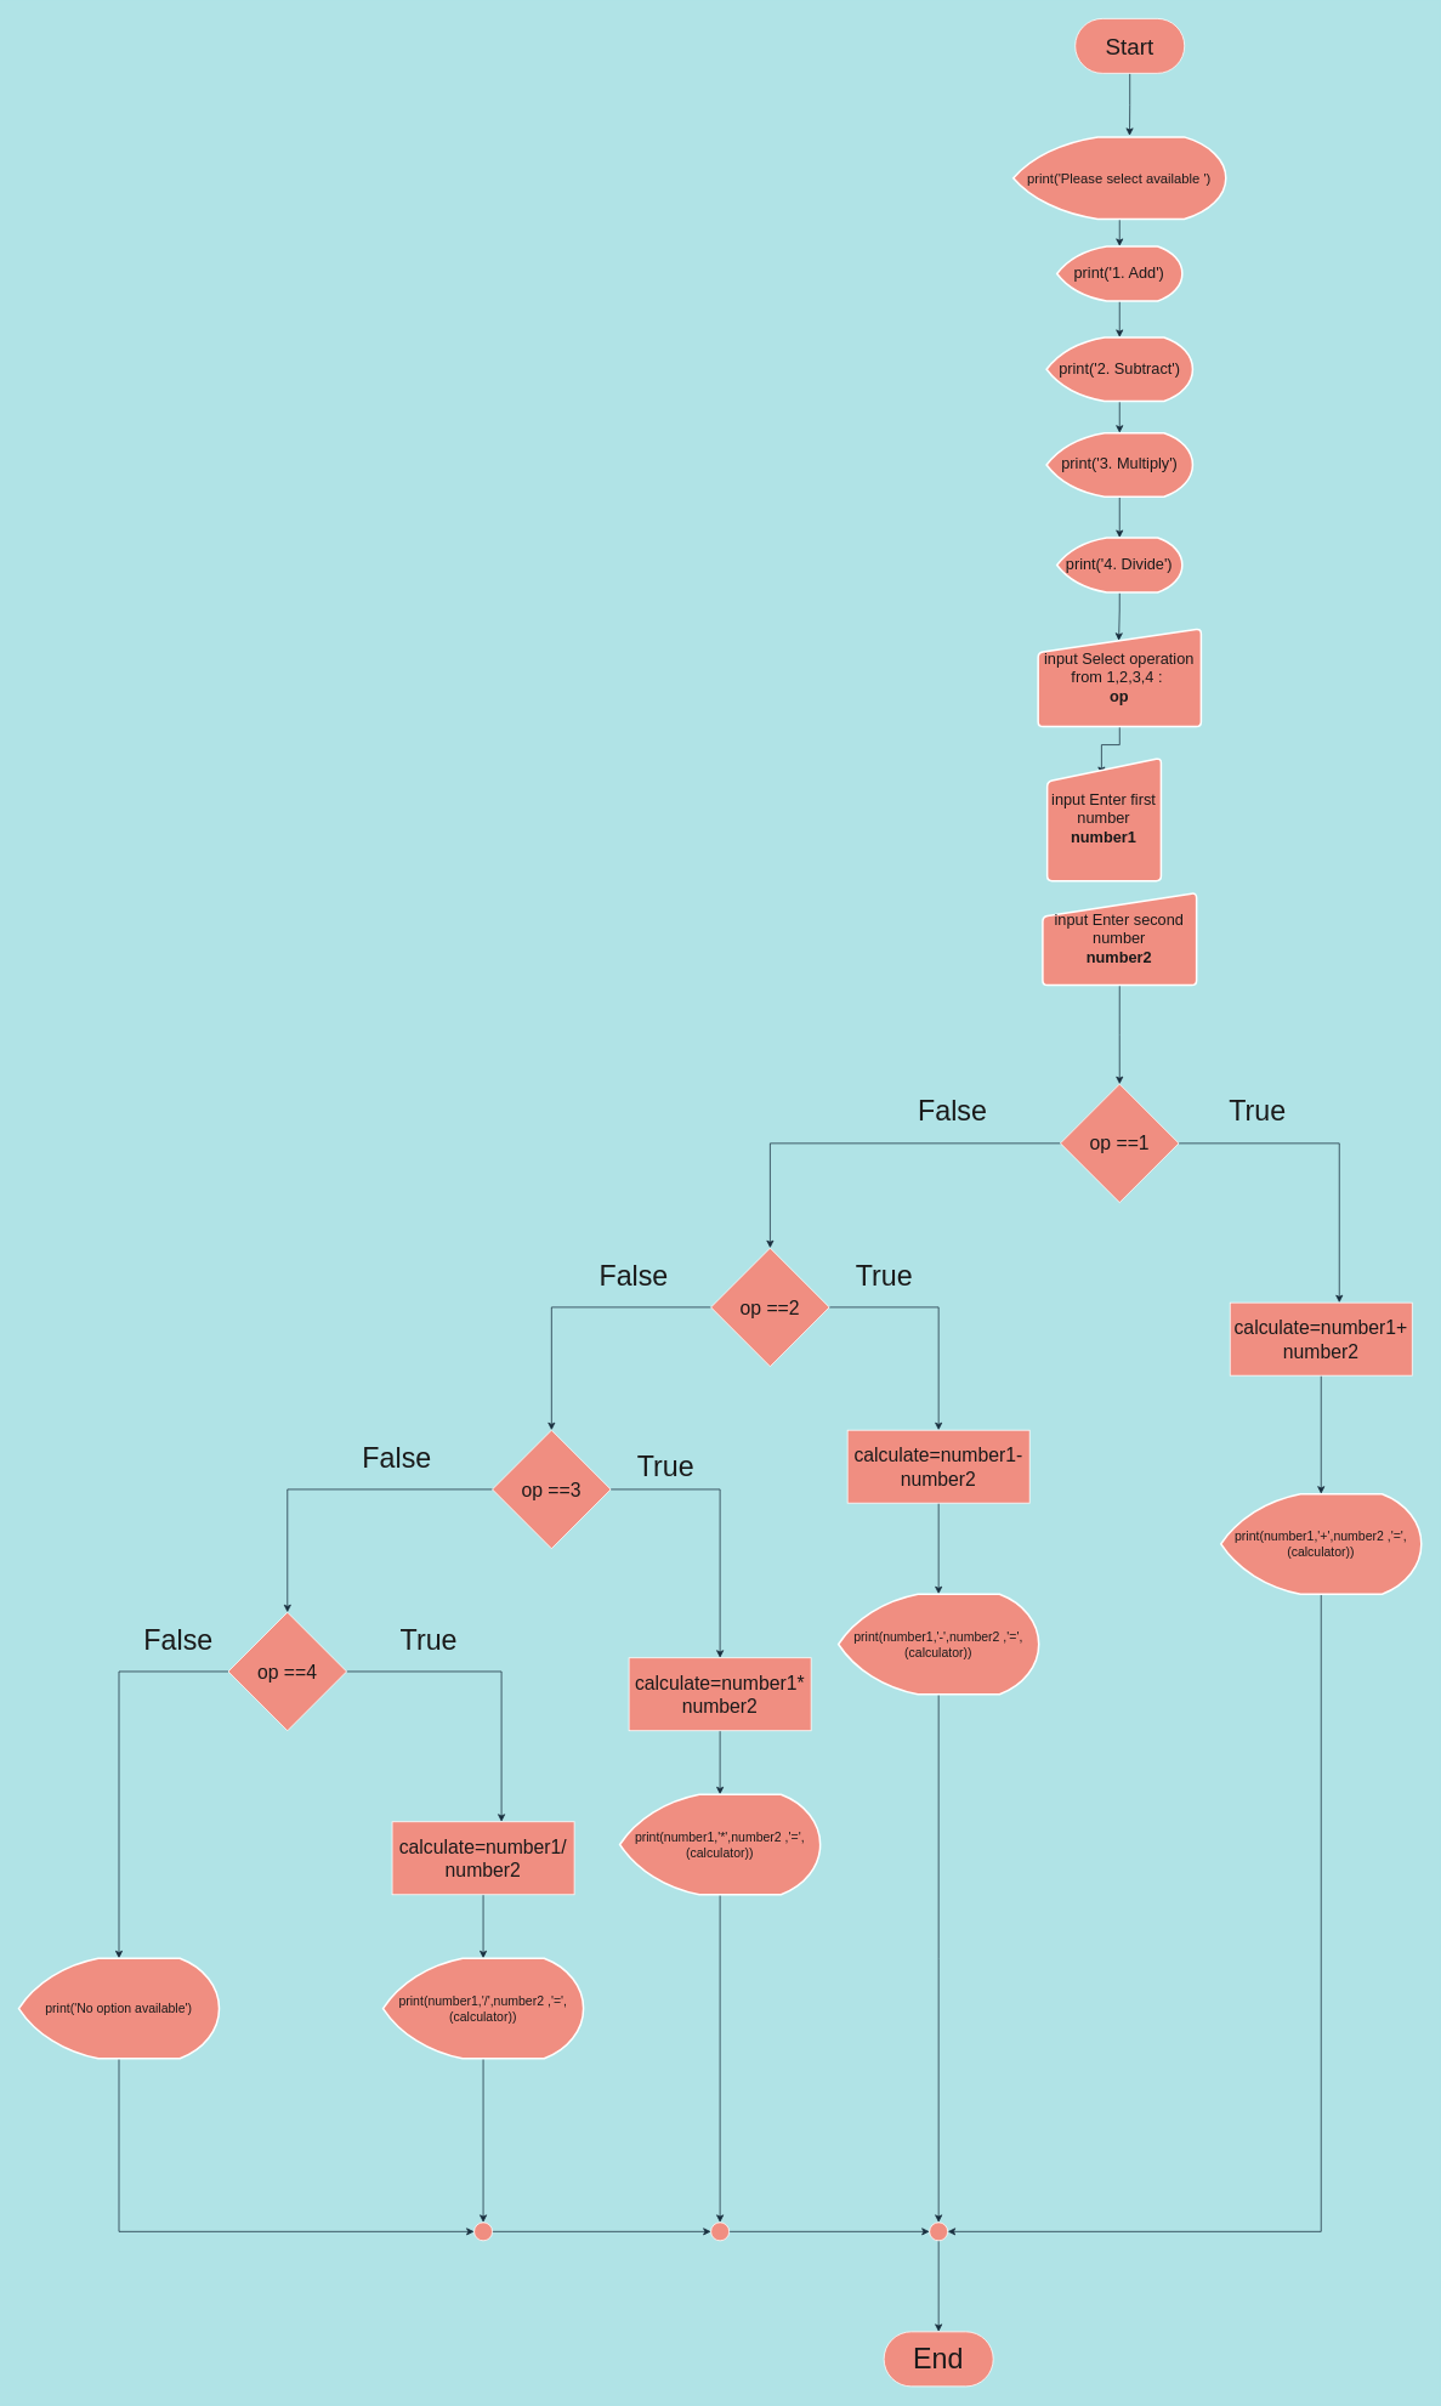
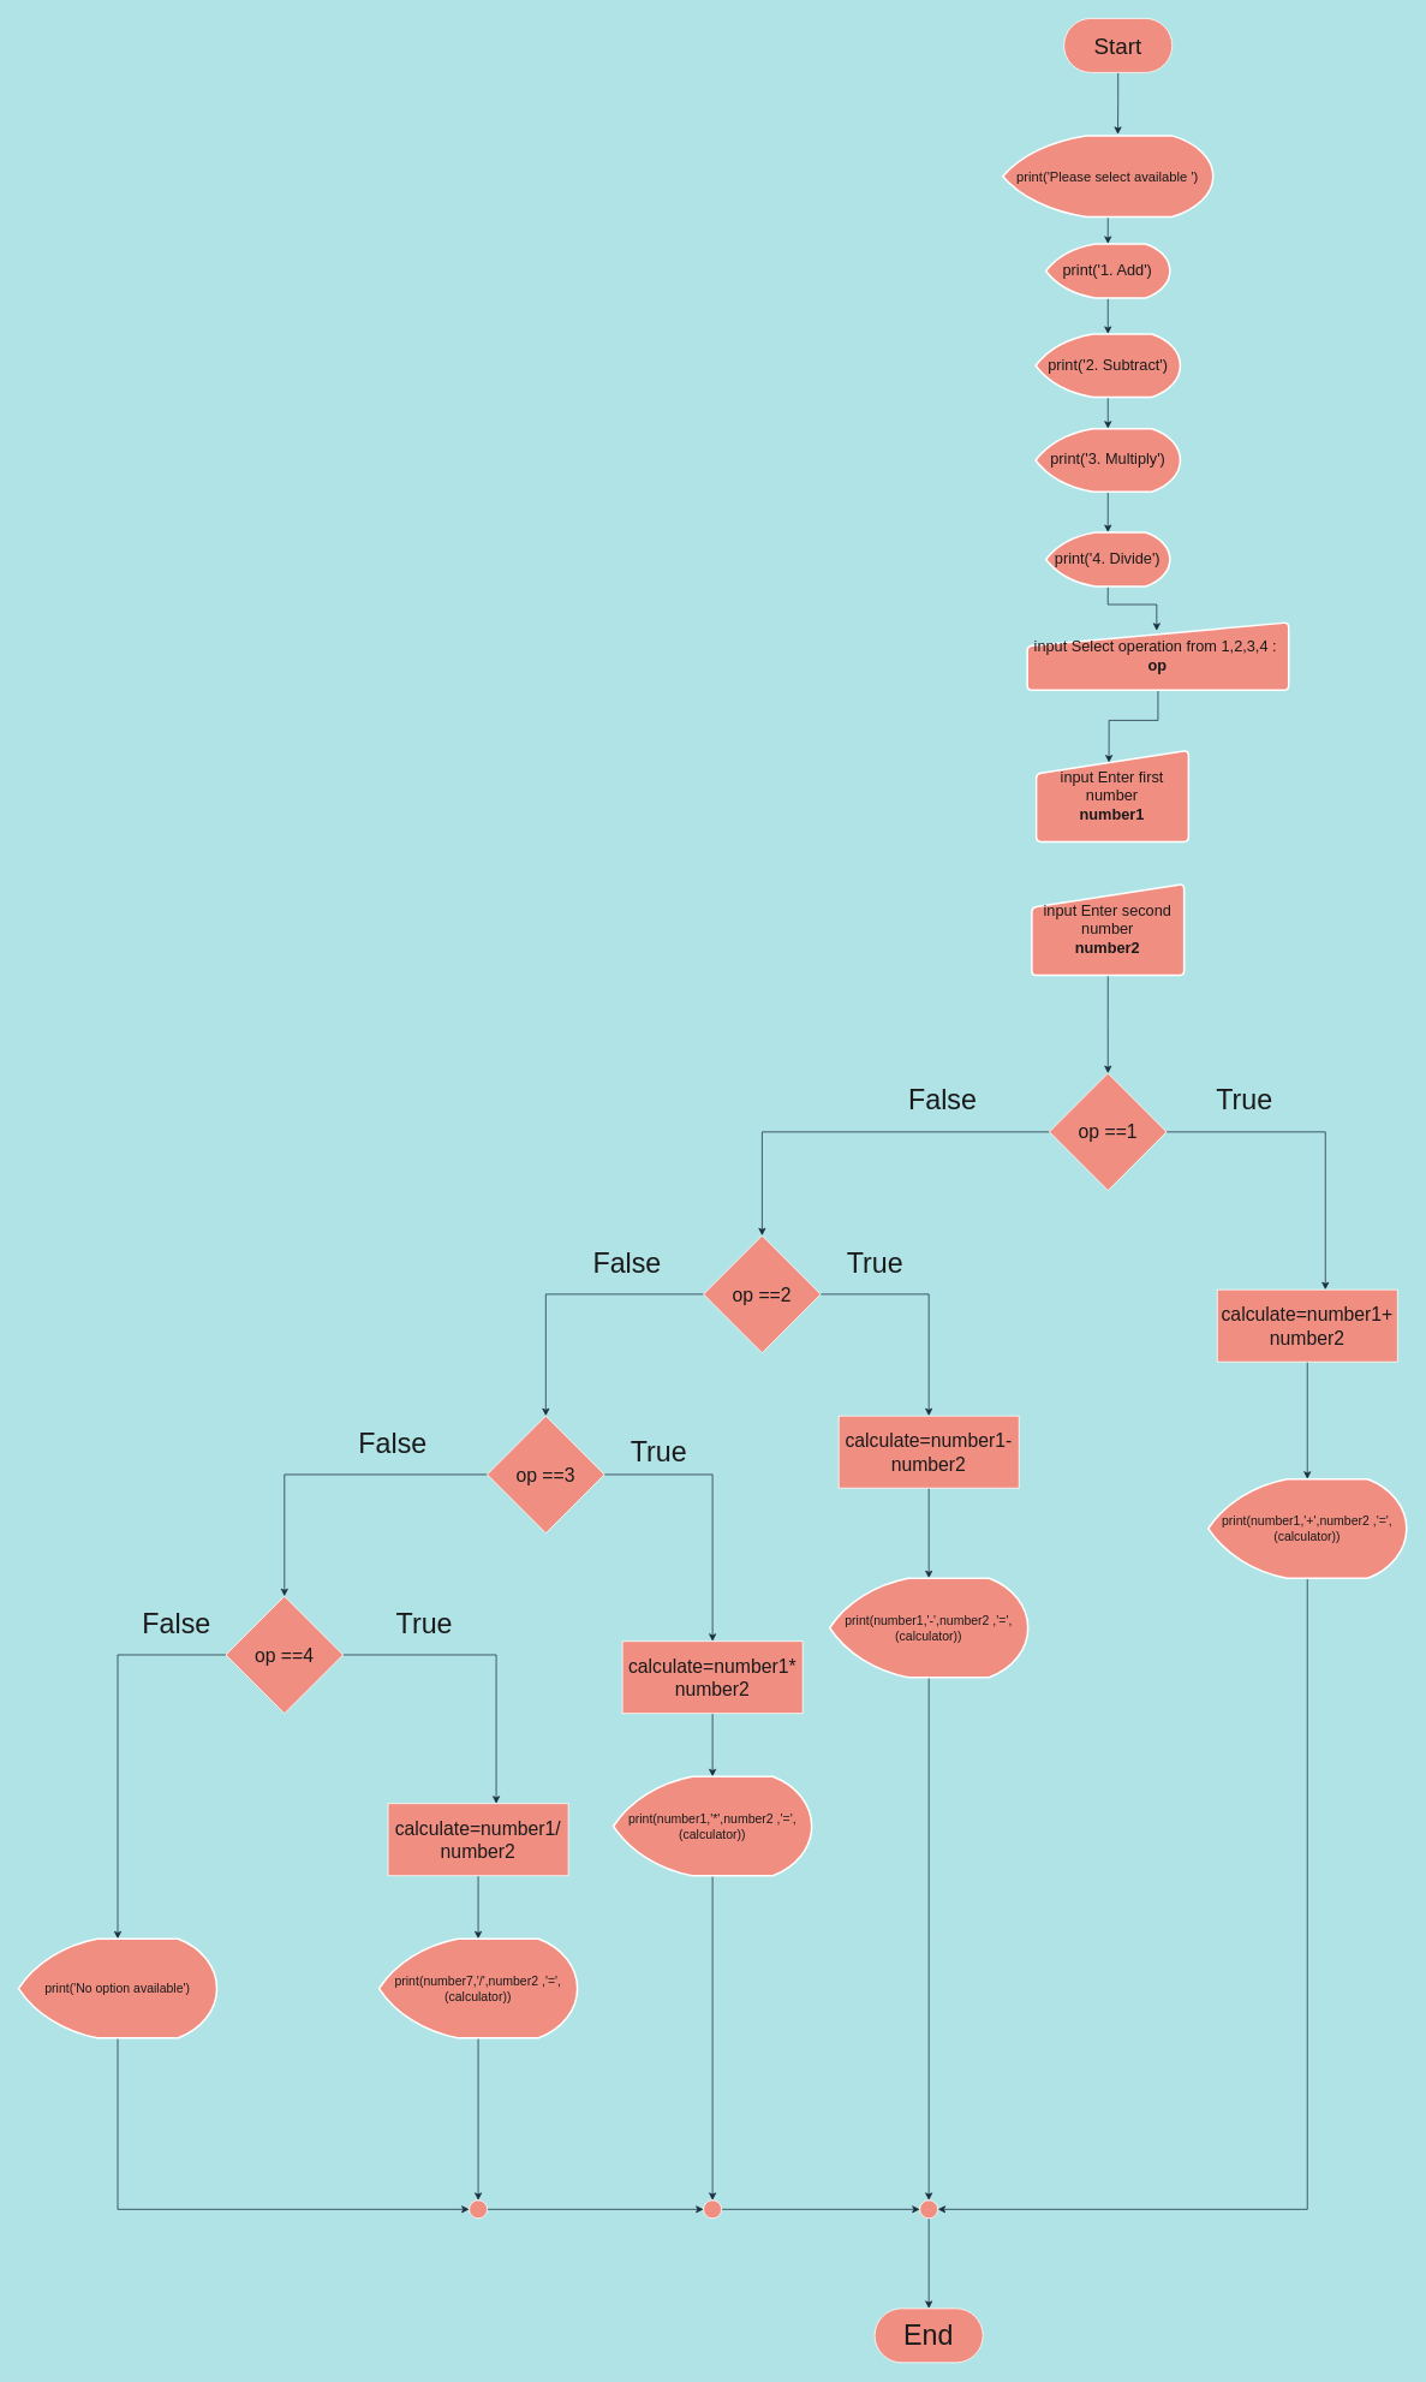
- <mxCell id="15" value="&lt;font style=&quot;font-size: 17px&quot;&gt;input Select operation from 1,2,3,4 :&amp;nbsp;&lt;br&gt;&lt;b&gt;op&lt;/b&gt;&lt;br&gt;&lt;/font&gt;" style="html=1;strokeWidth=2;shape=manualInput;whiteSpace=wrap;rounded=1;size=26;arcSize=11;fillColor=#F08E81;strokeColor=#FFFFFF;fontColor=#1A1A1A;" parent="1" vertex="1"><mxGeometry x="1139.28" y="690" width="178.95" height="107.36" as="geometry" /></mxCell>
+ <mxCell id="15" value="&lt;font style=&quot;font-size: 17px&quot;&gt;input Select operation from 1,2,3,4 :&amp;nbsp;&lt;br&gt;&lt;b&gt;op&lt;/b&gt;&lt;br&gt;&lt;/font&gt;" style="html=1;strokeWidth=2;shape=manualInput;whiteSpace=wrap;rounded=1;size=26;arcSize=11;fillColor=#F08E81;strokeColor=#FFFFFF;fontColor=#1A1A1A;" parent="1" vertex="1"><mxGeometry x="1139.28" y="690" width="290" height="75" as="geometry" /></mxCell>
- <mxCell id="16" value="&lt;font style=&quot;font-size: 17px&quot;&gt;input Enter first number&lt;br&gt;&lt;b&gt;number1&lt;/b&gt;&lt;br&gt;&lt;/font&gt;" style="html=1;strokeWidth=2;shape=manualInput;whiteSpace=wrap;rounded=1;size=26;arcSize=11;fillColor=#F08E81;strokeColor=#FFFFFF;fontColor=#1A1A1A;" parent="1" vertex="1"><mxGeometry x="1149.27" y="831.88" width="125" height="135" as="geometry" /></mxCell>
+ <mxCell id="16" value="&lt;font style=&quot;font-size: 17px&quot;&gt;input Enter first number&lt;br&gt;&lt;b&gt;number1&lt;/b&gt;&lt;br&gt;&lt;/font&gt;" style="html=1;strokeWidth=2;shape=manualInput;whiteSpace=wrap;rounded=1;size=26;arcSize=11;fillColor=#F08E81;strokeColor=#FFFFFF;fontColor=#1A1A1A;" parent="1" vertex="1"><mxGeometry x="1149.27" y="831.88" width="168.95" height="101.36" as="geometry" /></mxCell>
- <mxCell id="46" value="print(number1,'/',number2 ,'=',(calculator))" style="strokeWidth=2;html=1;shape=mxgraph.flowchart.display;whiteSpace=wrap;fillColor=#F08E81;strokeColor=#FFFFFF;fontColor=#1A1A1A;fontSize=14;" parent="1" vertex="1"><mxGeometry x="420" y="2150" width="220" height="110" as="geometry" /></mxCell>
+ <mxCell id="46" value="print(number7,'/',number2 ,'=',(calculator))" style="strokeWidth=2;html=1;shape=mxgraph.flowchart.display;whiteSpace=wrap;fillColor=#F08E81;strokeColor=#FFFFFF;fontColor=#1A1A1A;fontSize=14;" parent="1" vertex="1"><mxGeometry x="420" y="2150" width="220" height="110" as="geometry" /></mxCell>
